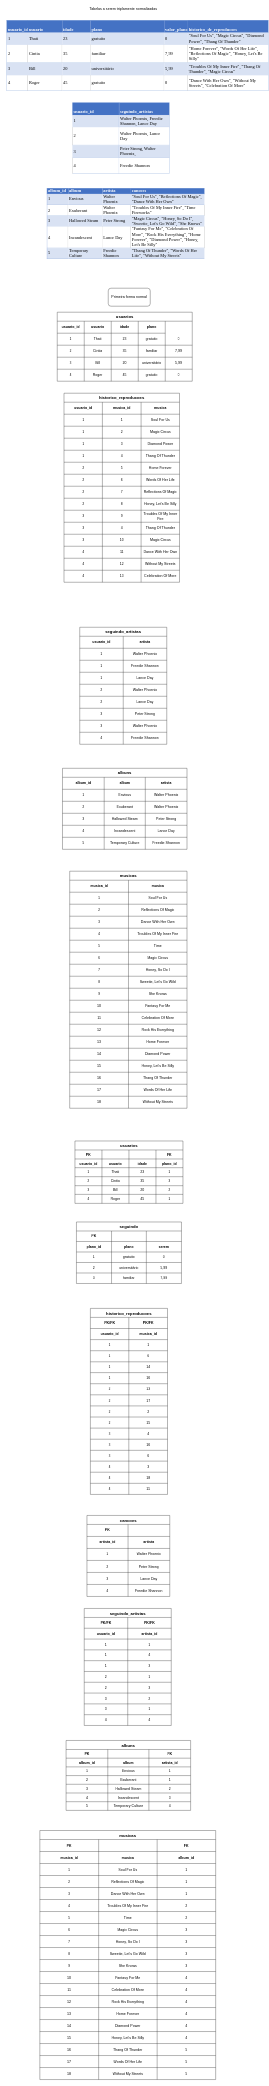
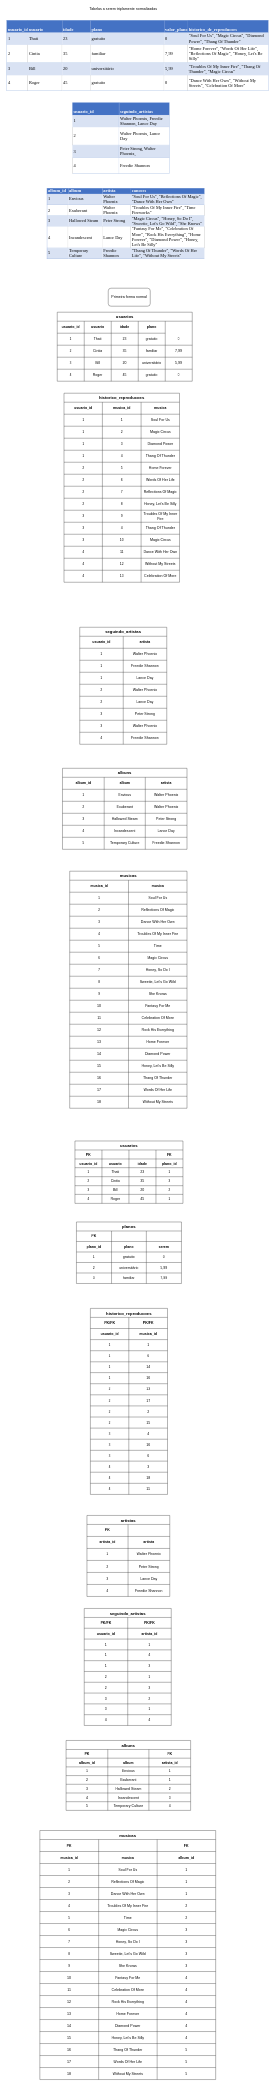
- <mxCell id="240" value="seguindo" style="shape=table;startSize=30;container=1;collapsible=0;childLayout=tableLayout;fontStyle=1;fontSize=14;" vertex="1" parent="1"><mxGeometry x="254" y="4072" width="350" height="205" as="geometry" /></mxCell>
+ <mxCell id="240" value="planos" style="shape=table;startSize=30;container=1;collapsible=0;childLayout=tableLayout;fontStyle=1;fontSize=14;" vertex="1" parent="1"><mxGeometry x="254" y="4072" width="350" height="205" as="geometry" /></mxCell>
- <mxCell id="341" value="cancoes" style="shape=table;startSize=30;container=1;collapsible=0;childLayout=tableLayout;fontStyle=1;fontSize=14;" vertex="1" parent="1"><mxGeometry x="289" y="5050" width="276" height="270" as="geometry" /></mxCell>
+ <mxCell id="341" value="artistas" style="shape=table;startSize=30;container=1;collapsible=0;childLayout=tableLayout;fontStyle=1;fontSize=14;" vertex="1" parent="1"><mxGeometry x="289" y="5050" width="276" height="270" as="geometry" /></mxCell>
